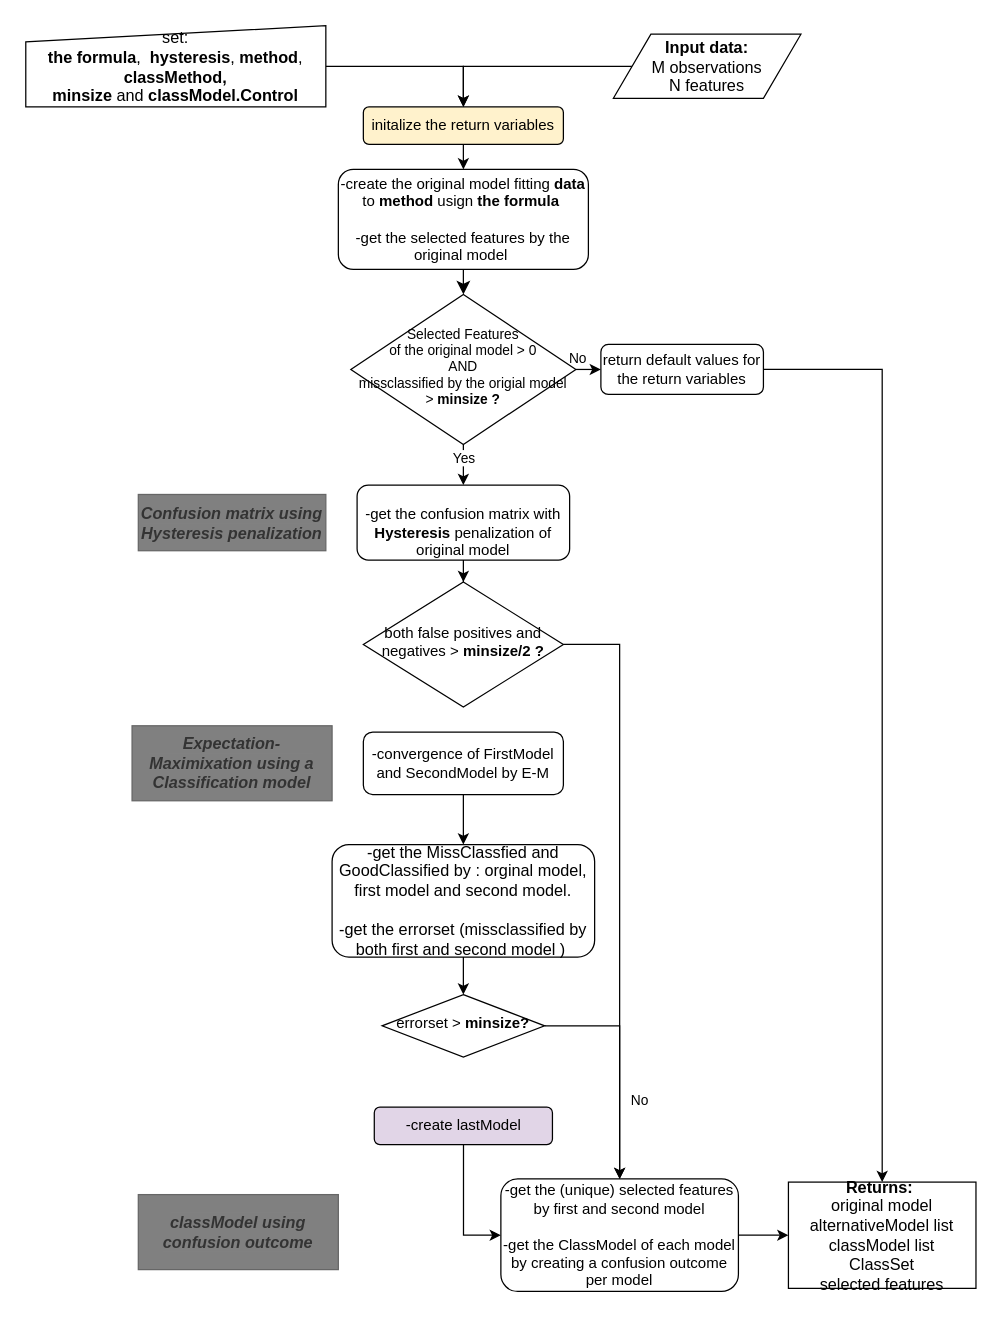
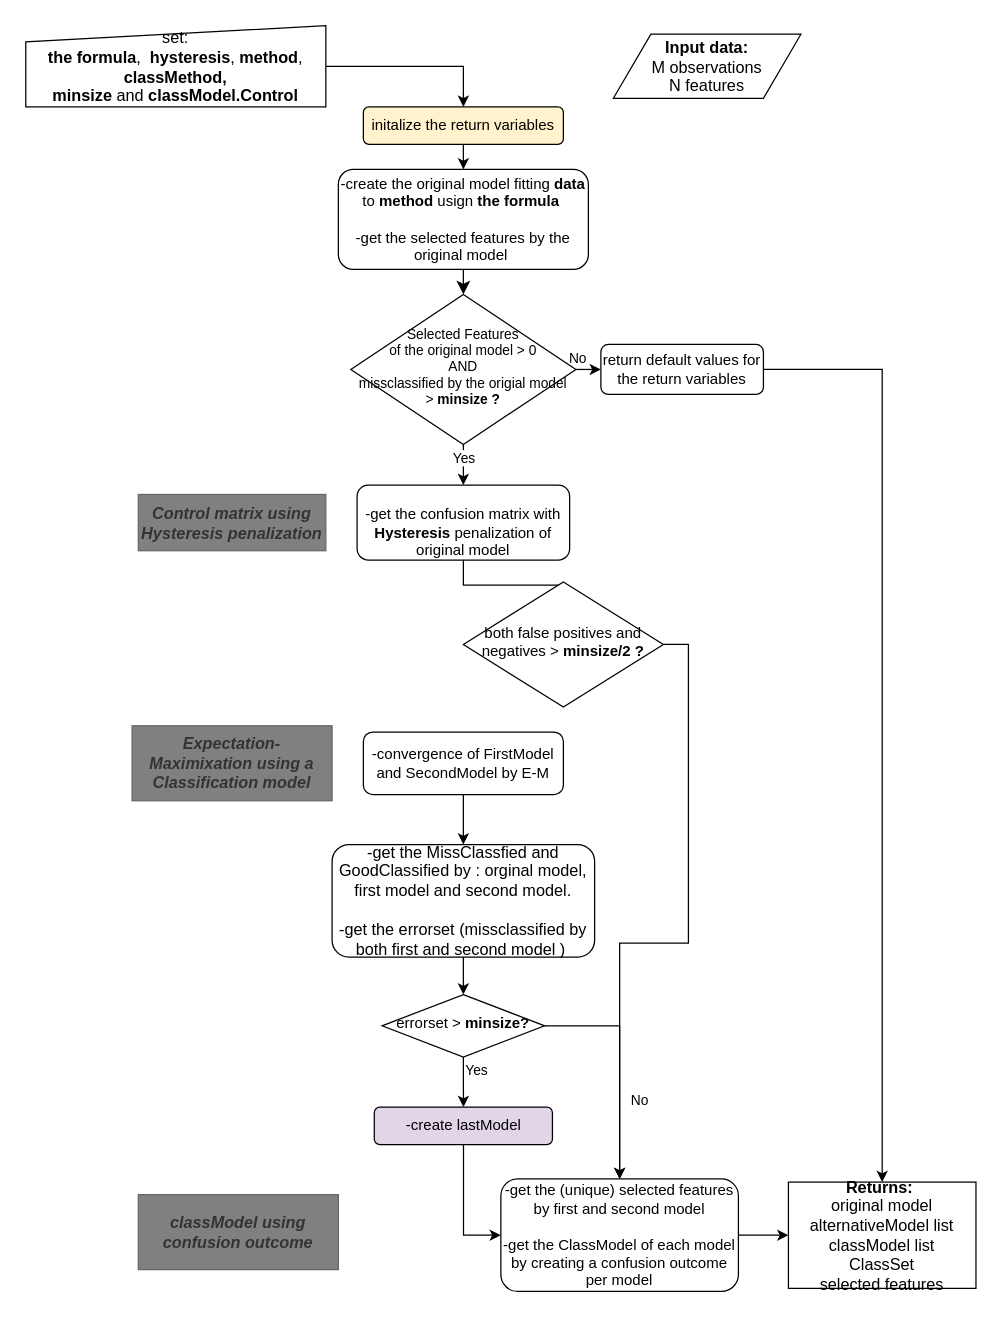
- <mxCell id="6" style="edgeStyle=orthogonalEdgeStyle;rounded=0;orthogonalLoop=1;jettySize=auto;html=1;entryX=0.5;entryY=0;entryDx=0;entryDy=0;" parent="1" source="7" target="32" edge="1"><mxGeometry relative="1" as="geometry" /></mxCell>
- <mxCell id="33" value="&lt;span style=&quot;background-color: rgb(128, 128, 128); font-size: 13px;&quot;&gt;&lt;b style=&quot;font-size: 13px;&quot;&gt;&lt;i style=&quot;font-size: 13px;&quot;&gt;Confusion matrix using Hysteresis penalization&lt;/i&gt;&lt;/b&gt;&lt;/span&gt;" style="rounded=1;whiteSpace=wrap;html=1;comic=0;fontSize=13;arcSize=0;fillColor=#808080;strokeColor=#666666;fontColor=#333333;" parent="1" vertex="1"><mxGeometry x="110" y="395" width="150" height="45" as="geometry" /></mxCell>
+ <mxCell id="33" value="&lt;span style=&quot;background-color: rgb(128, 128, 128); font-size: 13px;&quot;&gt;&lt;b style=&quot;font-size: 13px;&quot;&gt;&lt;i style=&quot;font-size: 13px;&quot;&gt;Control matrix using Hysteresis penalization&lt;/i&gt;&lt;/b&gt;&lt;/span&gt;" style="rounded=1;whiteSpace=wrap;html=1;comic=0;fontSize=13;arcSize=0;fillColor=#808080;strokeColor=#666666;fontColor=#333333;" parent="1" vertex="1"><mxGeometry x="110" y="395" width="150" height="45" as="geometry" /></mxCell>
- <mxCell id="16" value="both false positives and negatives &amp;gt; &lt;b style=&quot;font-size: 12px;&quot;&gt;minsize/2 ?&lt;/b&gt;" style="rhombus;whiteSpace=wrap;html=1;shadow=0;fontFamily=Helvetica;fontSize=12;align=center;strokeWidth=1;spacing=6;spacingTop=-4;" parent="1" vertex="1"><mxGeometry x="290" y="465" width="160" height="100" as="geometry" /></mxCell>
+ <mxCell id="16" value="both false positives and negatives &amp;gt; &lt;b style=&quot;font-size: 12px;&quot;&gt;minsize/2 ?&lt;/b&gt;" style="rhombus;whiteSpace=wrap;html=1;shadow=0;fontFamily=Helvetica;fontSize=12;align=center;strokeWidth=1;spacing=6;spacingTop=-4;" parent="1" vertex="1"><mxGeometry x="370" y="465" width="160" height="100" as="geometry" /></mxCell>
+ <mxCell id="22" value="Yes" style="edgeStyle=orthogonalEdgeStyle;rounded=0;orthogonalLoop=1;jettySize=auto;html=1;exitX=0.5;exitY=1;exitDx=0;exitDy=0;endArrow=classic;endFill=1;labelPosition=right;verticalLabelPosition=top;align=left;verticalAlign=bottom;" parent="1" source="25" target="27" edge="1"><mxGeometry relative="1" as="geometry" /></mxCell>
